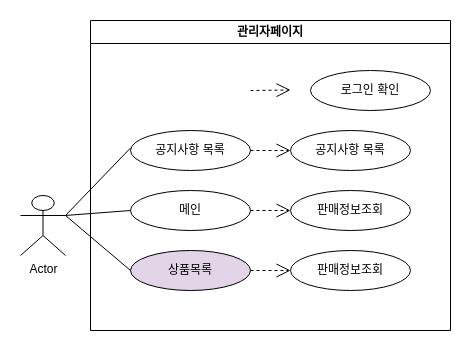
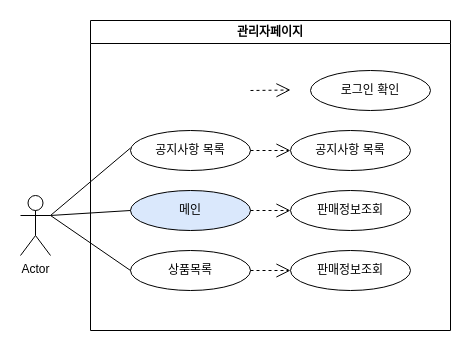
- <mxCell id="5" value="메인" style="ellipse;whiteSpace=wrap;html=1;" vertex="1" parent="3"><mxGeometry x="40" y="170" width="120" height="40" as="geometry" /></mxCell>
+ <mxCell id="5" value="메인" style="ellipse;whiteSpace=wrap;html=1;fillColor=#dae8fc;" vertex="1" parent="3"><mxGeometry x="40" y="170" width="120" height="40" as="geometry" /></mxCell>
- <mxCell id="2" value="Actor" style="shape=umlActor;verticalLabelPosition=bottom;verticalAlign=top;html=1;outlineConnect=0;" vertex="1" parent="1"><mxGeometry x="20" y="195" width="45" height="60" as="geometry" /></mxCell>
+ <mxCell id="2" value="Actor" style="shape=umlActor;verticalLabelPosition=bottom;verticalAlign=top;html=1;outlineConnect=0;" vertex="1" parent="1"><mxGeometry x="20" y="195" width="30" height="60" as="geometry" /></mxCell>
- <mxCell id="6" value="상품목록" style="ellipse;whiteSpace=wrap;html=1;fillColor=#e1d5e7;" vertex="1" parent="3"><mxGeometry x="40" y="230" width="120" height="40" as="geometry" /></mxCell>
+ <mxCell id="6" value="상품목록" style="ellipse;whiteSpace=wrap;html=1;" vertex="1" parent="3"><mxGeometry x="40" y="230" width="120" height="40" as="geometry" /></mxCell>
